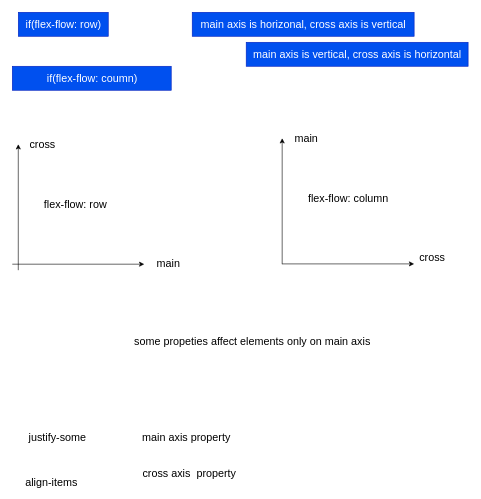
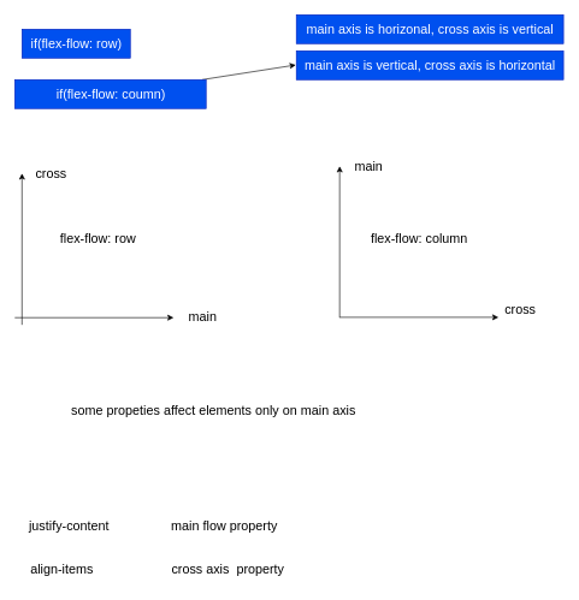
- <mxCell id="2" value="&lt;span style=&quot;font-size: 18px;&quot;&gt;if(flex-flow: row)&lt;/span&gt;" style="text;html=1;align=center;verticalAlign=middle;resizable=0;points=[];autosize=1;strokeColor=#001DBC;fillColor=#0050ef;fontColor=#ffffff;" vertex="1" parent="1"><mxGeometry x="30" y="20" width="150" height="40" as="geometry" /></mxCell>
+ <mxCell id="2" value="&lt;span style=&quot;font-size: 18px;&quot;&gt;if(flex-flow: row)&lt;/span&gt;" style="text;html=1;align=center;verticalAlign=middle;resizable=0;points=[];autosize=1;strokeColor=#001DBC;fillColor=#0050ef;fontColor=#ffffff;" vertex="1" parent="1"><mxGeometry x="30" y="40" width="150" height="40" as="geometry" /></mxCell>
- <mxCell id="3" value="main axis is horizonal, cross axis is vertical" style="text;html=1;align=center;verticalAlign=middle;resizable=0;points=[];autosize=1;strokeColor=#001DBC;fillColor=#0050ef;fontSize=18;fontColor=#ffffff;" vertex="1" parent="1"><mxGeometry x="320" y="20" width="370" height="40" as="geometry" /></mxCell>
+ <mxCell id="3" value="main axis is horizonal, cross axis is vertical" style="text;html=1;align=center;verticalAlign=middle;resizable=0;points=[];autosize=1;strokeColor=#001DBC;fillColor=#0050ef;fontSize=18;fontColor=#ffffff;" vertex="1" parent="1"><mxGeometry x="410" y="20" width="370" height="40" as="geometry" /></mxCell>
+ <mxCell id="4" style="edgeStyle=none;html=1;entryX=-0.002;entryY=0.49;entryDx=0;entryDy=0;entryPerimeter=0;fontSize=18;" edge="1" source="5" target="6" parent="1"><mxGeometry relative="1" as="geometry" /></mxCell>
- <mxCell id="16" value="flex-flow: row" style="text;html=1;align=center;verticalAlign=middle;resizable=0;points=[];autosize=1;strokeColor=none;fillColor=none;fontSize=18;" vertex="1" parent="1"><mxGeometry x="60" y="320" width="130" height="40" as="geometry" /></mxCell>
+ <mxCell id="16" value="flex-flow: row" style="text;html=1;align=center;verticalAlign=middle;resizable=0;points=[];autosize=1;strokeColor=none;fillColor=none;fontSize=18;" vertex="1" parent="1"><mxGeometry x="70" y="310" width="130" height="40" as="geometry" /></mxCell>
- <mxCell id="17" value="some propeties affect elements only on main axis" style="text;html=1;align=center;verticalAlign=middle;resizable=0;points=[];autosize=1;strokeColor=none;fillColor=none;fontSize=18;" vertex="1" parent="1"><mxGeometry x="210" y="550" width="420" height="40" as="geometry" /></mxCell>
+ <mxCell id="17" value="some propeties affect elements only on main axis" style="text;html=1;align=center;verticalAlign=middle;resizable=0;points=[];autosize=1;strokeColor=none;fillColor=none;fontSize=18;" vertex="1" parent="1"><mxGeometry x="85" y="550" width="420" height="40" as="geometry" /></mxCell>
- <mxCell id="18" value="justify-some" style="text;html=1;align=center;verticalAlign=middle;resizable=0;points=[];autosize=1;strokeColor=none;fillColor=none;fontSize=18;" vertex="1" parent="1"><mxGeometry x="30" y="710" width="130" height="40" as="geometry" /></mxCell>
+ <mxCell id="18" value="justify-content" style="text;html=1;align=center;verticalAlign=middle;resizable=0;points=[];autosize=1;strokeColor=none;fillColor=none;fontSize=18;" vertex="1" parent="1"><mxGeometry x="30" y="710" width="130" height="40" as="geometry" /></mxCell>
- <mxCell id="20" value="main axis property" style="text;html=1;align=center;verticalAlign=middle;resizable=0;points=[];autosize=1;strokeColor=none;fillColor=none;fontSize=18;" vertex="1" parent="1"><mxGeometry x="225" y="710" width="170" height="40" as="geometry" /></mxCell>
+ <mxCell id="20" value="main flow property" style="text;html=1;align=center;verticalAlign=middle;resizable=0;points=[];autosize=1;strokeColor=none;fillColor=none;fontSize=18;" vertex="1" parent="1"><mxGeometry x="225" y="710" width="170" height="40" as="geometry" /></mxCell>
- <mxCell id="19" value="align-items" style="text;html=1;align=center;verticalAlign=middle;resizable=0;points=[];autosize=1;strokeColor=none;fillColor=none;fontSize=18;" vertex="1" parent="1"><mxGeometry x="30" y="785" width="110" height="40" as="geometry" /></mxCell>
+ <mxCell id="19" value="align-items" style="text;html=1;align=center;verticalAlign=middle;resizable=0;points=[];autosize=1;strokeColor=none;fillColor=none;fontSize=18;" vertex="1" parent="1"><mxGeometry x="30" y="770" width="110" height="40" as="geometry" /></mxCell>
